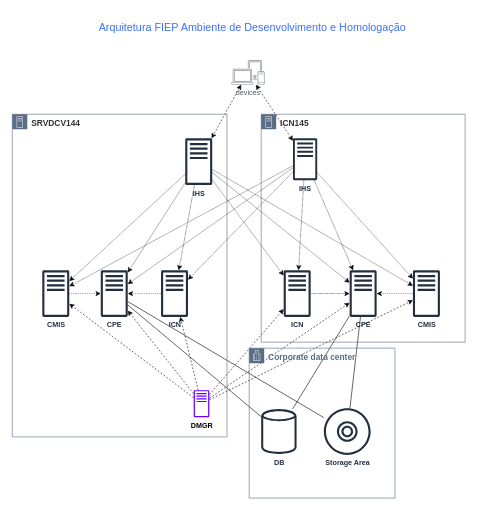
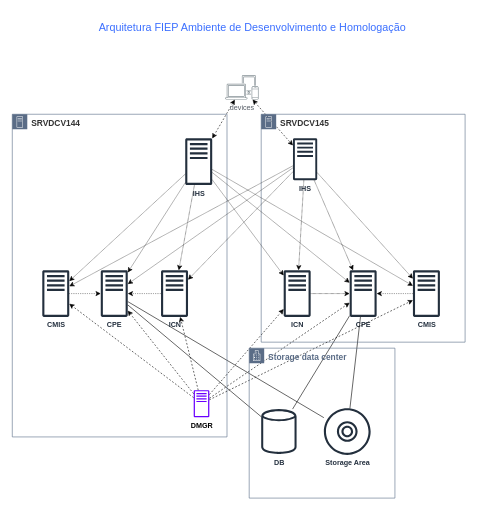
- <mxCell id="11" value="devices" style="sketch=0;outlineConnect=0;gradientColor=none;fontColor=#545B64;strokeColor=none;fillColor=#879196;dashed=0;verticalLabelPosition=bottom;verticalAlign=top;align=center;html=1;fontSize=12;fontStyle=0;aspect=fixed;shape=mxgraph.aws4.illustration_devices;pointerEvents=1" vertex="1" parent="1"><mxGeometry x="385" y="100" width="55.68" height="40.65" as="geometry" /></mxCell>
+ <mxCell id="11" value="devices" style="sketch=0;outlineConnect=0;gradientColor=none;fontColor=#545B64;strokeColor=none;fillColor=#879196;dashed=0;verticalLabelPosition=bottom;verticalAlign=top;align=center;html=1;fontSize=12;fontStyle=0;aspect=fixed;shape=mxgraph.aws4.illustration_devices;pointerEvents=1" vertex="1" parent="1"><mxGeometry x="375" y="125" width="55.68" height="40.65" as="geometry" /></mxCell>
- <mxCell id="26" value="ICN145" style="points=[[0,0],[0.25,0],[0.5,0],[0.75,0],[1,0],[1,0.25],[1,0.5],[1,0.75],[1,1],[0.75,1],[0.5,1],[0.25,1],[0,1],[0,0.75],[0,0.5],[0,0.25]];outlineConnect=0;gradientColor=none;html=1;whiteSpace=wrap;fontSize=14;fontStyle=1;container=1;pointerEvents=0;collapsible=0;recursiveResize=0;shape=mxgraph.aws4.group;grIcon=mxgraph.aws4.group_on_premise;strokeColor=#5A6C86;fillColor=none;verticalAlign=top;align=left;spacingLeft=30;fontColor=#333333;dashed=0;fontFamily=Helvetica;" vertex="1" parent="1"><mxGeometry x="435" y="190" width="340" height="380" as="geometry" /></mxCell>
+ <mxCell id="26" value="SRVDCV145" style="points=[[0,0],[0.25,0],[0.5,0],[0.75,0],[1,0],[1,0.25],[1,0.5],[1,0.75],[1,1],[0.75,1],[0.5,1],[0.25,1],[0,1],[0,0.75],[0,0.5],[0,0.25]];outlineConnect=0;gradientColor=none;html=1;whiteSpace=wrap;fontSize=14;fontStyle=1;container=1;pointerEvents=0;collapsible=0;recursiveResize=0;shape=mxgraph.aws4.group;grIcon=mxgraph.aws4.group_on_premise;strokeColor=#5A6C86;fillColor=none;verticalAlign=top;align=left;spacingLeft=30;fontColor=#333333;dashed=0;fontFamily=Helvetica;" vertex="1" parent="1"><mxGeometry x="435" y="190" width="340" height="380" as="geometry" /></mxCell>
- <mxCell id="36" value="Corporate data center" style="points=[[0,0],[0.25,0],[0.5,0],[0.75,0],[1,0],[1,0.25],[1,0.5],[1,0.75],[1,1],[0.75,1],[0.5,1],[0.25,1],[0,1],[0,0.75],[0,0.5],[0,0.25]];outlineConnect=0;gradientColor=none;html=1;whiteSpace=wrap;fontSize=14;fontStyle=1;container=1;pointerEvents=0;collapsible=0;recursiveResize=0;shape=mxgraph.aws4.group;grIcon=mxgraph.aws4.group_corporate_data_center;strokeColor=#5A6C86;fillColor=none;verticalAlign=top;align=left;spacingLeft=30;fontColor=#5A6C86;dashed=0;fontFamily=Helvetica;" vertex="1" parent="1"><mxGeometry x="415" y="580" width="243" height="250" as="geometry" /></mxCell>
+ <mxCell id="36" value="Storage data center" style="points=[[0,0],[0.25,0],[0.5,0],[0.75,0],[1,0],[1,0.25],[1,0.5],[1,0.75],[1,1],[0.75,1],[0.5,1],[0.25,1],[0,1],[0,0.75],[0,0.5],[0,0.25]];outlineConnect=0;gradientColor=none;html=1;whiteSpace=wrap;fontSize=14;fontStyle=1;container=1;pointerEvents=0;collapsible=0;recursiveResize=0;shape=mxgraph.aws4.group;grIcon=mxgraph.aws4.group_corporate_data_center;strokeColor=#5A6C86;fillColor=none;verticalAlign=top;align=left;spacingLeft=30;fontColor=#5A6C86;dashed=0;fontFamily=Helvetica;" vertex="1" parent="1"><mxGeometry x="415" y="580" width="243" height="250" as="geometry" /></mxCell>
